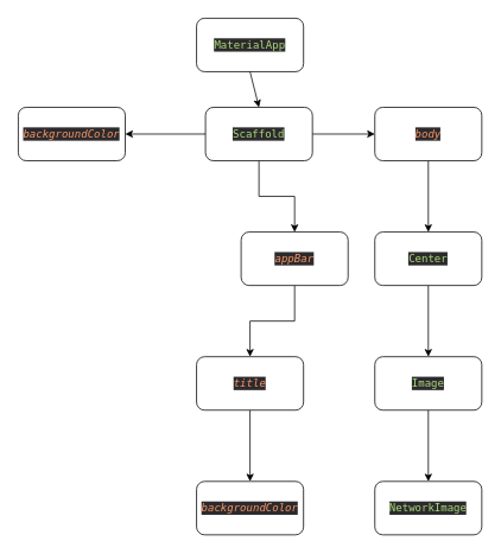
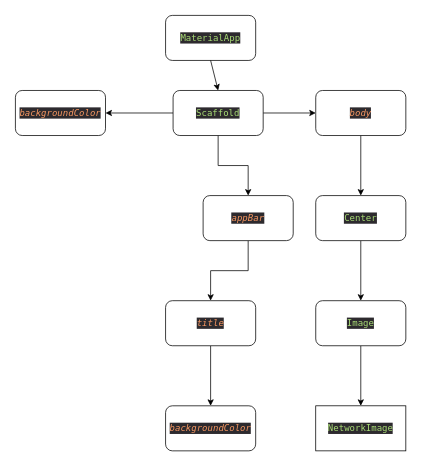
- <mxCell id="17" value="&lt;pre style=&quot;background-color: #2d2a2e ; color: #fcfcfa ; font-family: &amp;#34;consolas&amp;#34; , monospace ; font-size: 9.0pt&quot;&gt;&lt;span style=&quot;color: #a9dc76&quot;&gt;NetworkImage&lt;/span&gt;&lt;/pre&gt;" style="whiteSpace=wrap;html=1;rounded=1;" vertex="1" parent="1"><mxGeometry x="420" y="540" width="120" height="60" as="geometry" /></mxCell>
+ <mxCell id="17" value="&lt;pre style=&quot;background-color: #2d2a2e ; color: #fcfcfa ; font-family: &amp;#34;consolas&amp;#34; , monospace ; font-size: 9.0pt&quot;&gt;&lt;span style=&quot;color: #a9dc76&quot;&gt;NetworkImage&lt;/span&gt;&lt;/pre&gt;" style="whiteSpace=wrap;html=1;rounded=0;" vertex="1" parent="1"><mxGeometry x="420" y="540" width="120" height="60" as="geometry" /></mxCell>
